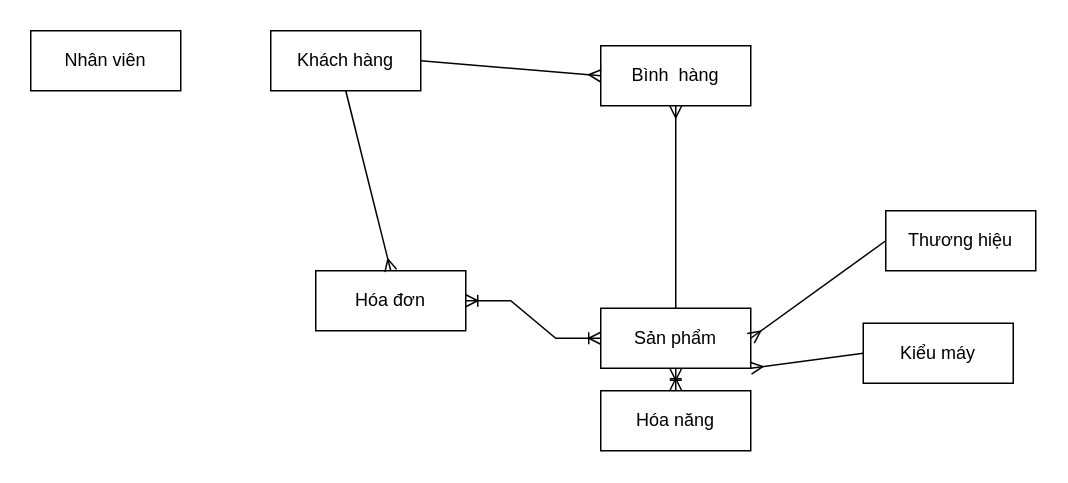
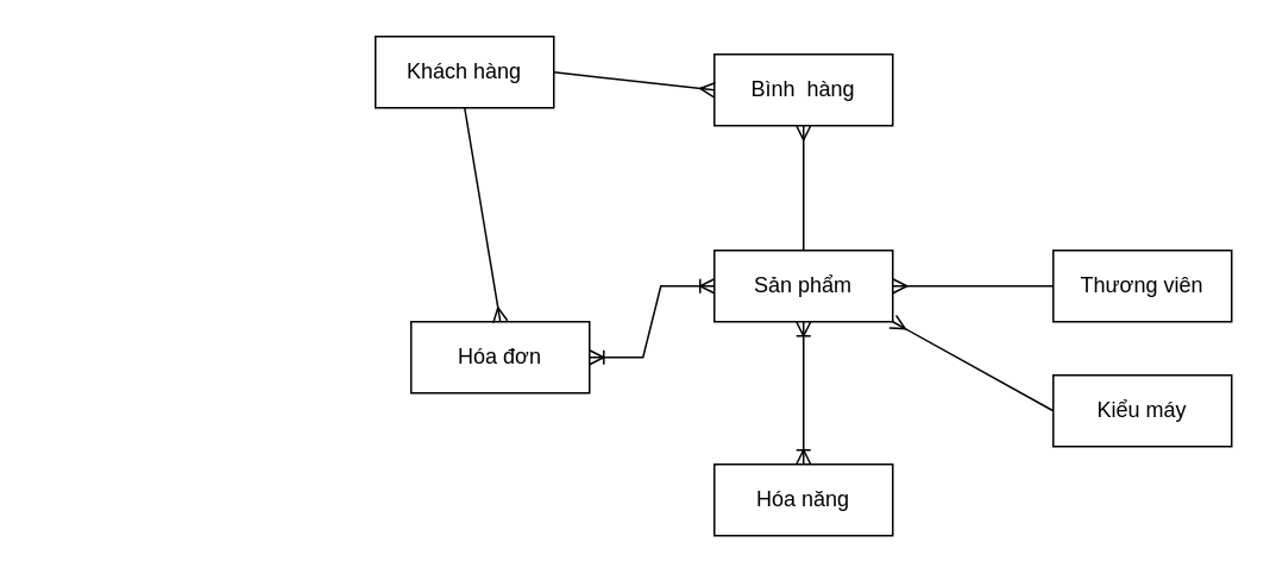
- <mxCell id="2" value="Nhân viên" style="whiteSpace=wrap;html=1;align=center;" parent="1" vertex="1"><mxGeometry x="20" y="20" width="100" height="40" as="geometry" /></mxCell>
- <mxCell id="3" value="Khách hàng" style="whiteSpace=wrap;html=1;align=center;" parent="1" vertex="1"><mxGeometry x="180" y="20" width="100" height="40" as="geometry" /></mxCell>
+ <mxCell id="3" value="Khách hàng" style="whiteSpace=wrap;html=1;align=center;" parent="1" vertex="1"><mxGeometry x="210" y="20" width="100" height="40" as="geometry" /></mxCell>
- <mxCell id="9" value="Thương hiệu" style="whiteSpace=wrap;html=1;align=center;" parent="1" vertex="1"><mxGeometry x="590" y="140" width="100" height="40" as="geometry" /></mxCell>
+ <mxCell id="9" value="Thương viên" style="whiteSpace=wrap;html=1;align=center;" parent="1" vertex="1"><mxGeometry x="590" y="140" width="100" height="40" as="geometry" /></mxCell>
- <mxCell id="6" value="Hóa đơn" style="whiteSpace=wrap;html=1;align=center;" parent="1" vertex="1"><mxGeometry x="210" y="180" width="100" height="40" as="geometry" /></mxCell>
+ <mxCell id="6" value="Hóa đơn" style="whiteSpace=wrap;html=1;align=center;" parent="1" vertex="1"><mxGeometry x="230" y="180" width="100" height="40" as="geometry" /></mxCell>
- <mxCell id="5" value="Sản phẩm" style="whiteSpace=wrap;html=1;align=center;" parent="1" vertex="1"><mxGeometry x="400" y="205" width="100" height="40" as="geometry" /></mxCell>
+ <mxCell id="5" value="Sản phẩm" style="whiteSpace=wrap;html=1;align=center;" parent="1" vertex="1"><mxGeometry x="400" y="140" width="100" height="40" as="geometry" /></mxCell>
- <mxCell id="15" value="Kiểu máy" style="whiteSpace=wrap;html=1;align=center;" vertex="1" parent="1"><mxGeometry x="575" y="215" width="100" height="40" as="geometry" /></mxCell>
+ <mxCell id="15" value="Kiểu máy" style="whiteSpace=wrap;html=1;align=center;" vertex="1" parent="1"><mxGeometry x="590" y="210" width="100" height="40" as="geometry" /></mxCell>
